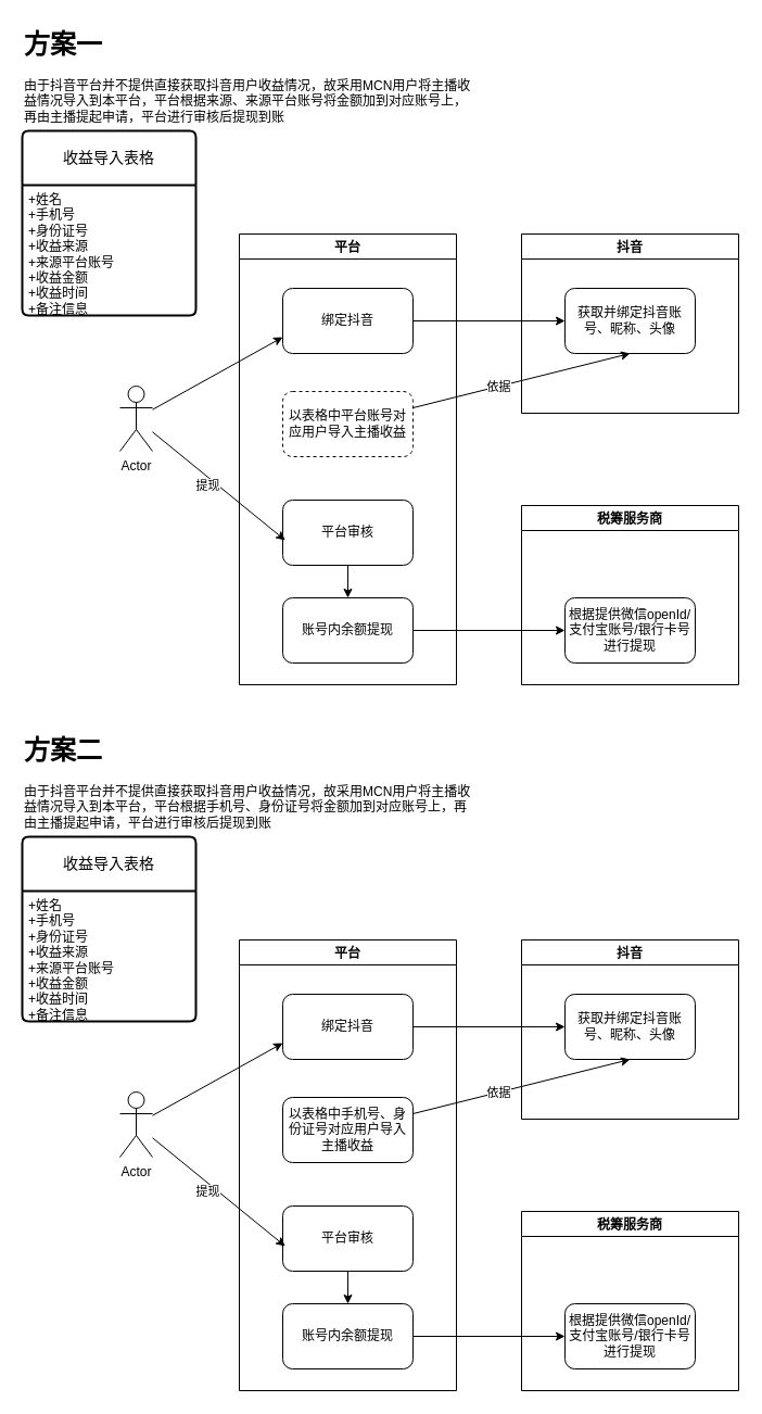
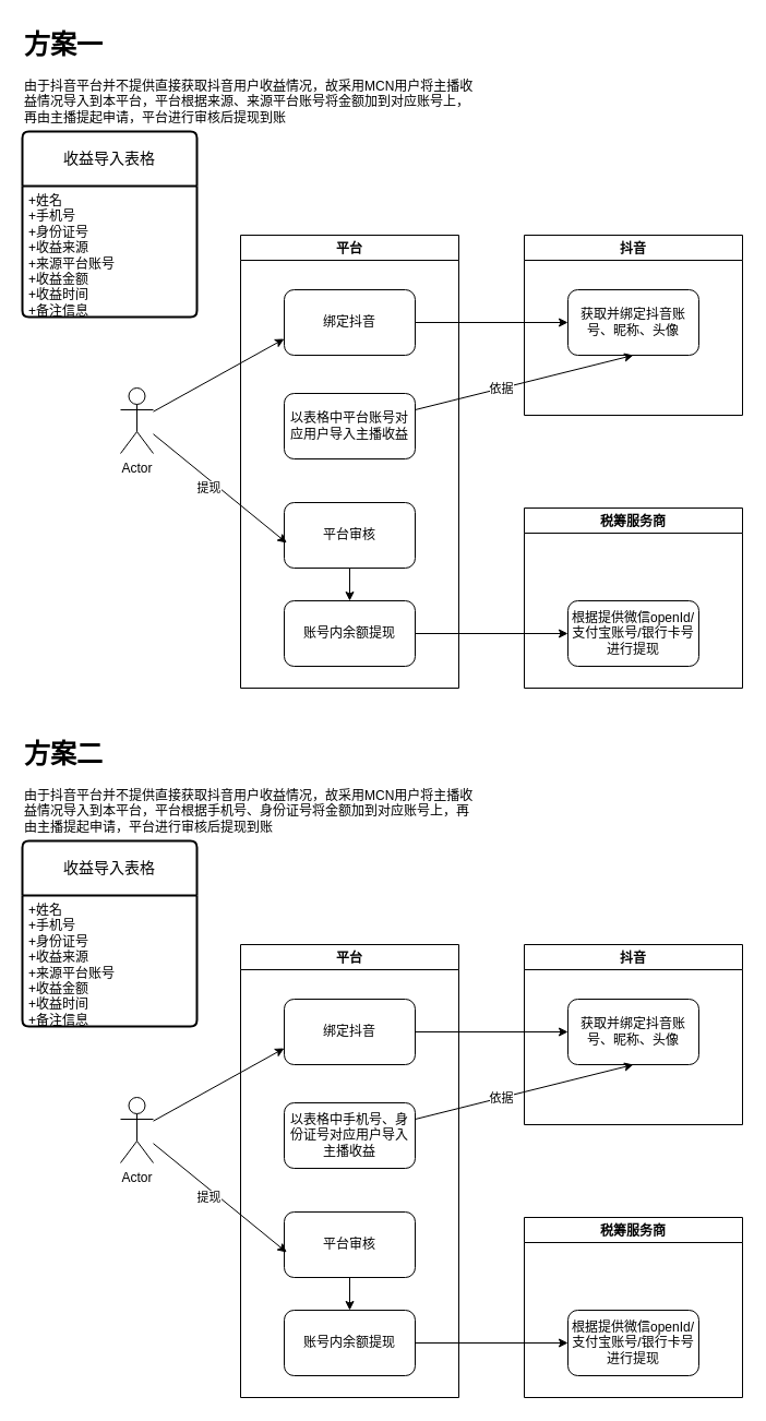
- <mxCell id="10" value="以表格中平台账号对应用户导入主播收益" style="whiteSpace=wrap;html=1;rounded=1;dashed=1;" vertex="1" parent="6"><mxGeometry x="40" y="145" width="120" height="60" as="geometry" /></mxCell>
+ <mxCell id="10" value="以表格中平台账号对应用户导入主播收益" style="whiteSpace=wrap;html=1;rounded=1;" vertex="1" parent="6"><mxGeometry x="40" y="145" width="120" height="60" as="geometry" /></mxCell>
